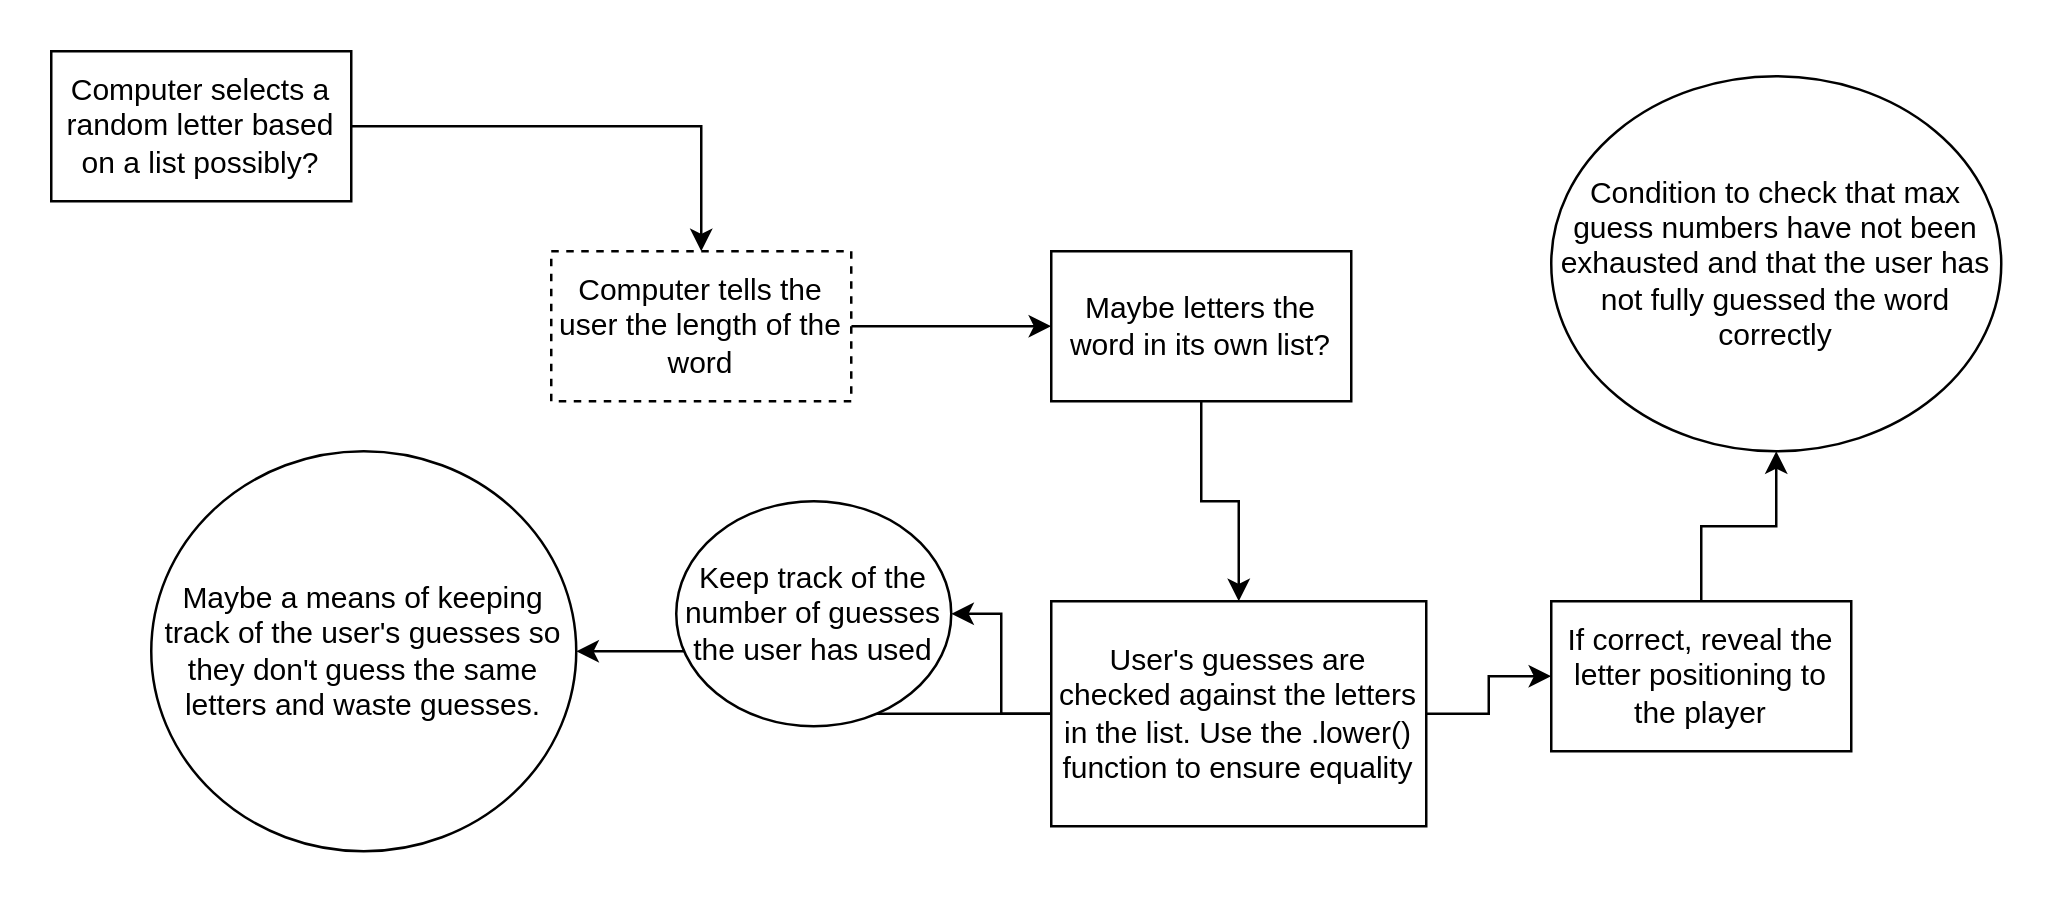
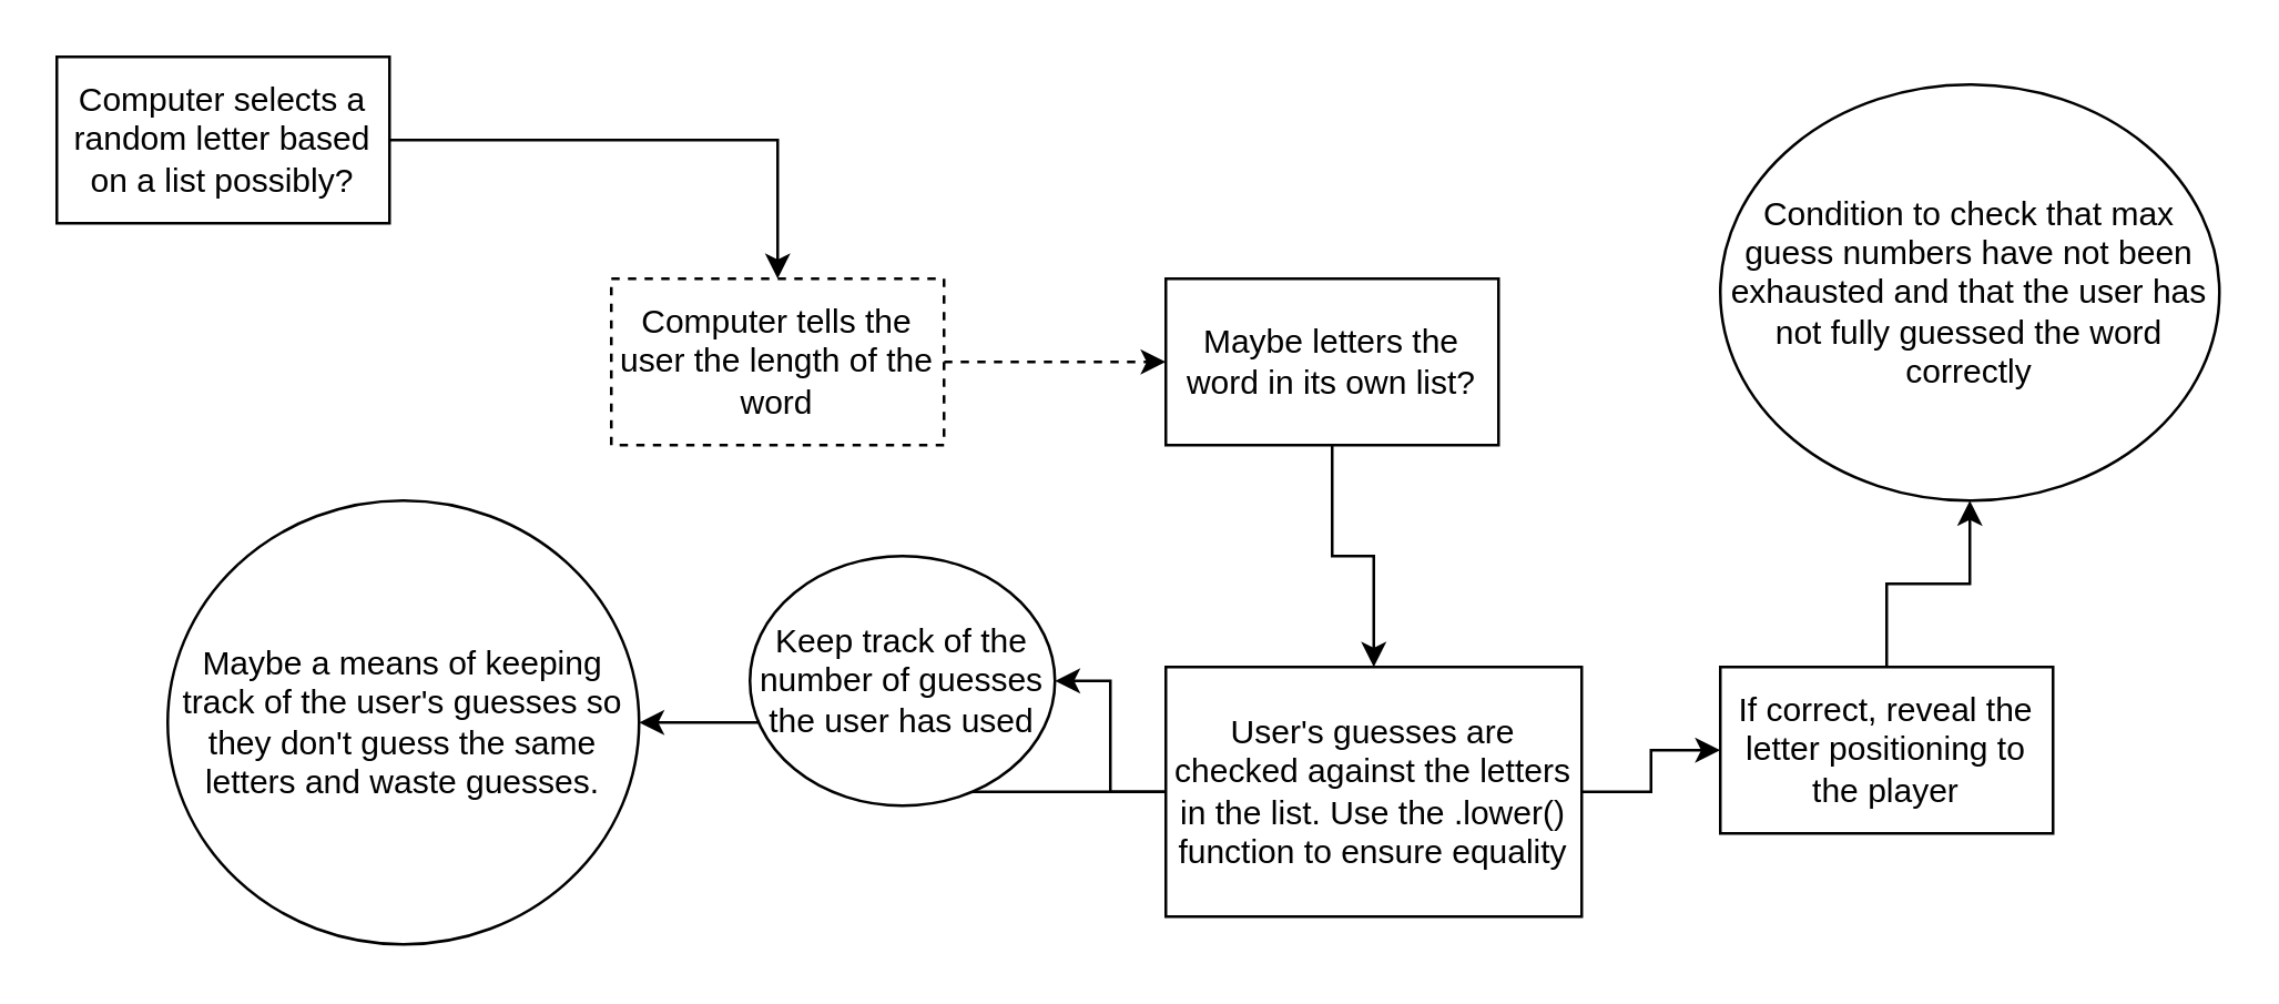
- <mxCell id="4" value="" style="edgeStyle=orthogonalEdgeStyle;rounded=0;orthogonalLoop=1;jettySize=auto;html=1;" edge="1" parent="1" source="5" target="7"><mxGeometry relative="1" as="geometry" /></mxCell>
+ <mxCell id="4" value="" style="edgeStyle=orthogonalEdgeStyle;rounded=0;orthogonalLoop=1;jettySize=auto;html=1;dashed=1;" edge="1" parent="1" source="5" target="7"><mxGeometry relative="1" as="geometry" /></mxCell>
